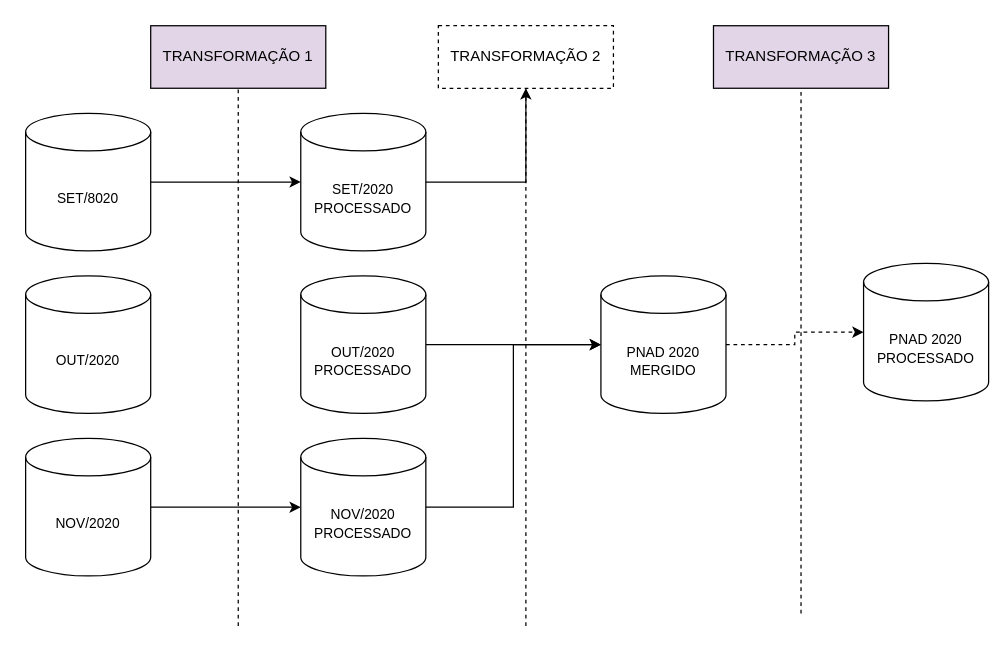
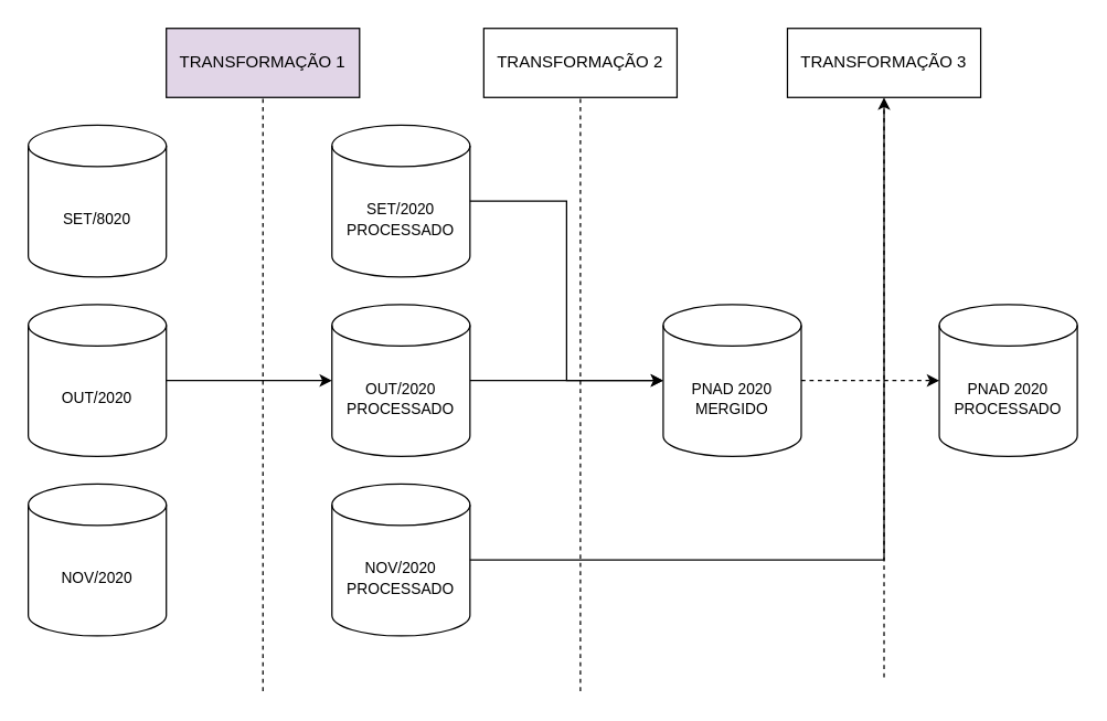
- <mxCell id="18" value="TRANSFORMAÇÃO 2" style="whiteSpace=wrap;html=1;dashed=1;" vertex="1" parent="1"><mxGeometry x="350" y="20" width="140" height="50" as="geometry" /></mxCell>
+ <mxCell id="18" value="TRANSFORMAÇÃO 2" style="whiteSpace=wrap;html=1;" vertex="1" parent="1"><mxGeometry x="350" y="20" width="140" height="50" as="geometry" /></mxCell>
- <mxCell id="19" value="TRANSFORMAÇÃO 3" style="whiteSpace=wrap;html=1;fillColor=#e1d5e7;" vertex="1" parent="1"><mxGeometry x="570" y="20" width="140" height="50" as="geometry" /></mxCell>
+ <mxCell id="19" value="TRANSFORMAÇÃO 3" style="whiteSpace=wrap;html=1;" vertex="1" parent="1"><mxGeometry x="570" y="20" width="140" height="50" as="geometry" /></mxCell>
- <mxCell id="13" style="edgeStyle=orthogonalEdgeStyle;rounded=0;orthogonalLoop=1;jettySize=auto;html=1;exitX=1;exitY=0.5;exitDx=0;exitDy=0;exitPerimeter=0;entryX=0;entryY=0.5;entryDx=0;entryDy=0;entryPerimeter=0;" edge="1" parent="1" source="6" target="2"><mxGeometry relative="1" as="geometry" /></mxCell>
- <mxCell id="14" style="edgeStyle=orthogonalEdgeStyle;rounded=0;orthogonalLoop=1;jettySize=auto;html=1;exitX=1;exitY=0.5;exitDx=0;exitDy=0;exitPerimeter=0;" edge="1" parent="1" source="2" target="18"><mxGeometry relative="1" as="geometry" /></mxCell>
+ <mxCell id="14" style="edgeStyle=orthogonalEdgeStyle;rounded=0;orthogonalLoop=1;jettySize=auto;html=1;exitX=1;exitY=0.5;exitDx=0;exitDy=0;exitPerimeter=0;entryX=0;entryY=0.5;entryDx=0;entryDy=0;entryPerimeter=0;" edge="1" parent="1" source="2" target="9"><mxGeometry relative="1" as="geometry" /></mxCell>
- <mxCell id="10" value="&lt;font style=&quot;font-size: 11px;&quot;&gt;PNAD 2020&lt;br&gt;PROCESSADO&lt;/font&gt;" style="shape=cylinder3;whiteSpace=wrap;html=1;boundedLbl=1;backgroundOutline=1;size=15;" vertex="1" parent="1"><mxGeometry x="690" y="210" width="100" height="110" as="geometry" /></mxCell>
+ <mxCell id="10" value="&lt;font style=&quot;font-size: 11px;&quot;&gt;PNAD 2020&lt;br&gt;PROCESSADO&lt;/font&gt;" style="shape=cylinder3;whiteSpace=wrap;html=1;boundedLbl=1;backgroundOutline=1;size=15;" vertex="1" parent="1"><mxGeometry x="680" y="220" width="100" height="110" as="geometry" /></mxCell>
+ <mxCell id="12" style="edgeStyle=orthogonalEdgeStyle;rounded=0;orthogonalLoop=1;jettySize=auto;html=1;exitX=1;exitY=0.5;exitDx=0;exitDy=0;exitPerimeter=0;entryX=0;entryY=0.5;entryDx=0;entryDy=0;entryPerimeter=0;" edge="1" parent="1" source="7" target="4"><mxGeometry relative="1" as="geometry" /></mxCell>
- <mxCell id="15" style="edgeStyle=orthogonalEdgeStyle;rounded=0;orthogonalLoop=1;jettySize=auto;html=1;exitX=1;exitY=0.5;exitDx=0;exitDy=0;exitPerimeter=0;entryX=0;entryY=0.5;entryDx=0;entryDy=0;entryPerimeter=0;" edge="1" parent="1" source="5" target="9"><mxGeometry relative="1" as="geometry" /></mxCell>
+ <mxCell id="15" style="edgeStyle=orthogonalEdgeStyle;rounded=0;orthogonalLoop=1;jettySize=auto;html=1;exitX=1;exitY=0.5;exitDx=0;exitDy=0;exitPerimeter=0;" edge="1" parent="1" source="5" target="19"><mxGeometry relative="1" as="geometry" /></mxCell>
- <mxCell id="11" style="edgeStyle=orthogonalEdgeStyle;rounded=0;orthogonalLoop=1;jettySize=auto;html=1;exitX=1;exitY=0.5;exitDx=0;exitDy=0;exitPerimeter=0;entryX=0;entryY=0.5;entryDx=0;entryDy=0;entryPerimeter=0;" edge="1" parent="1" source="8" target="5"><mxGeometry relative="1" as="geometry" /></mxCell>
